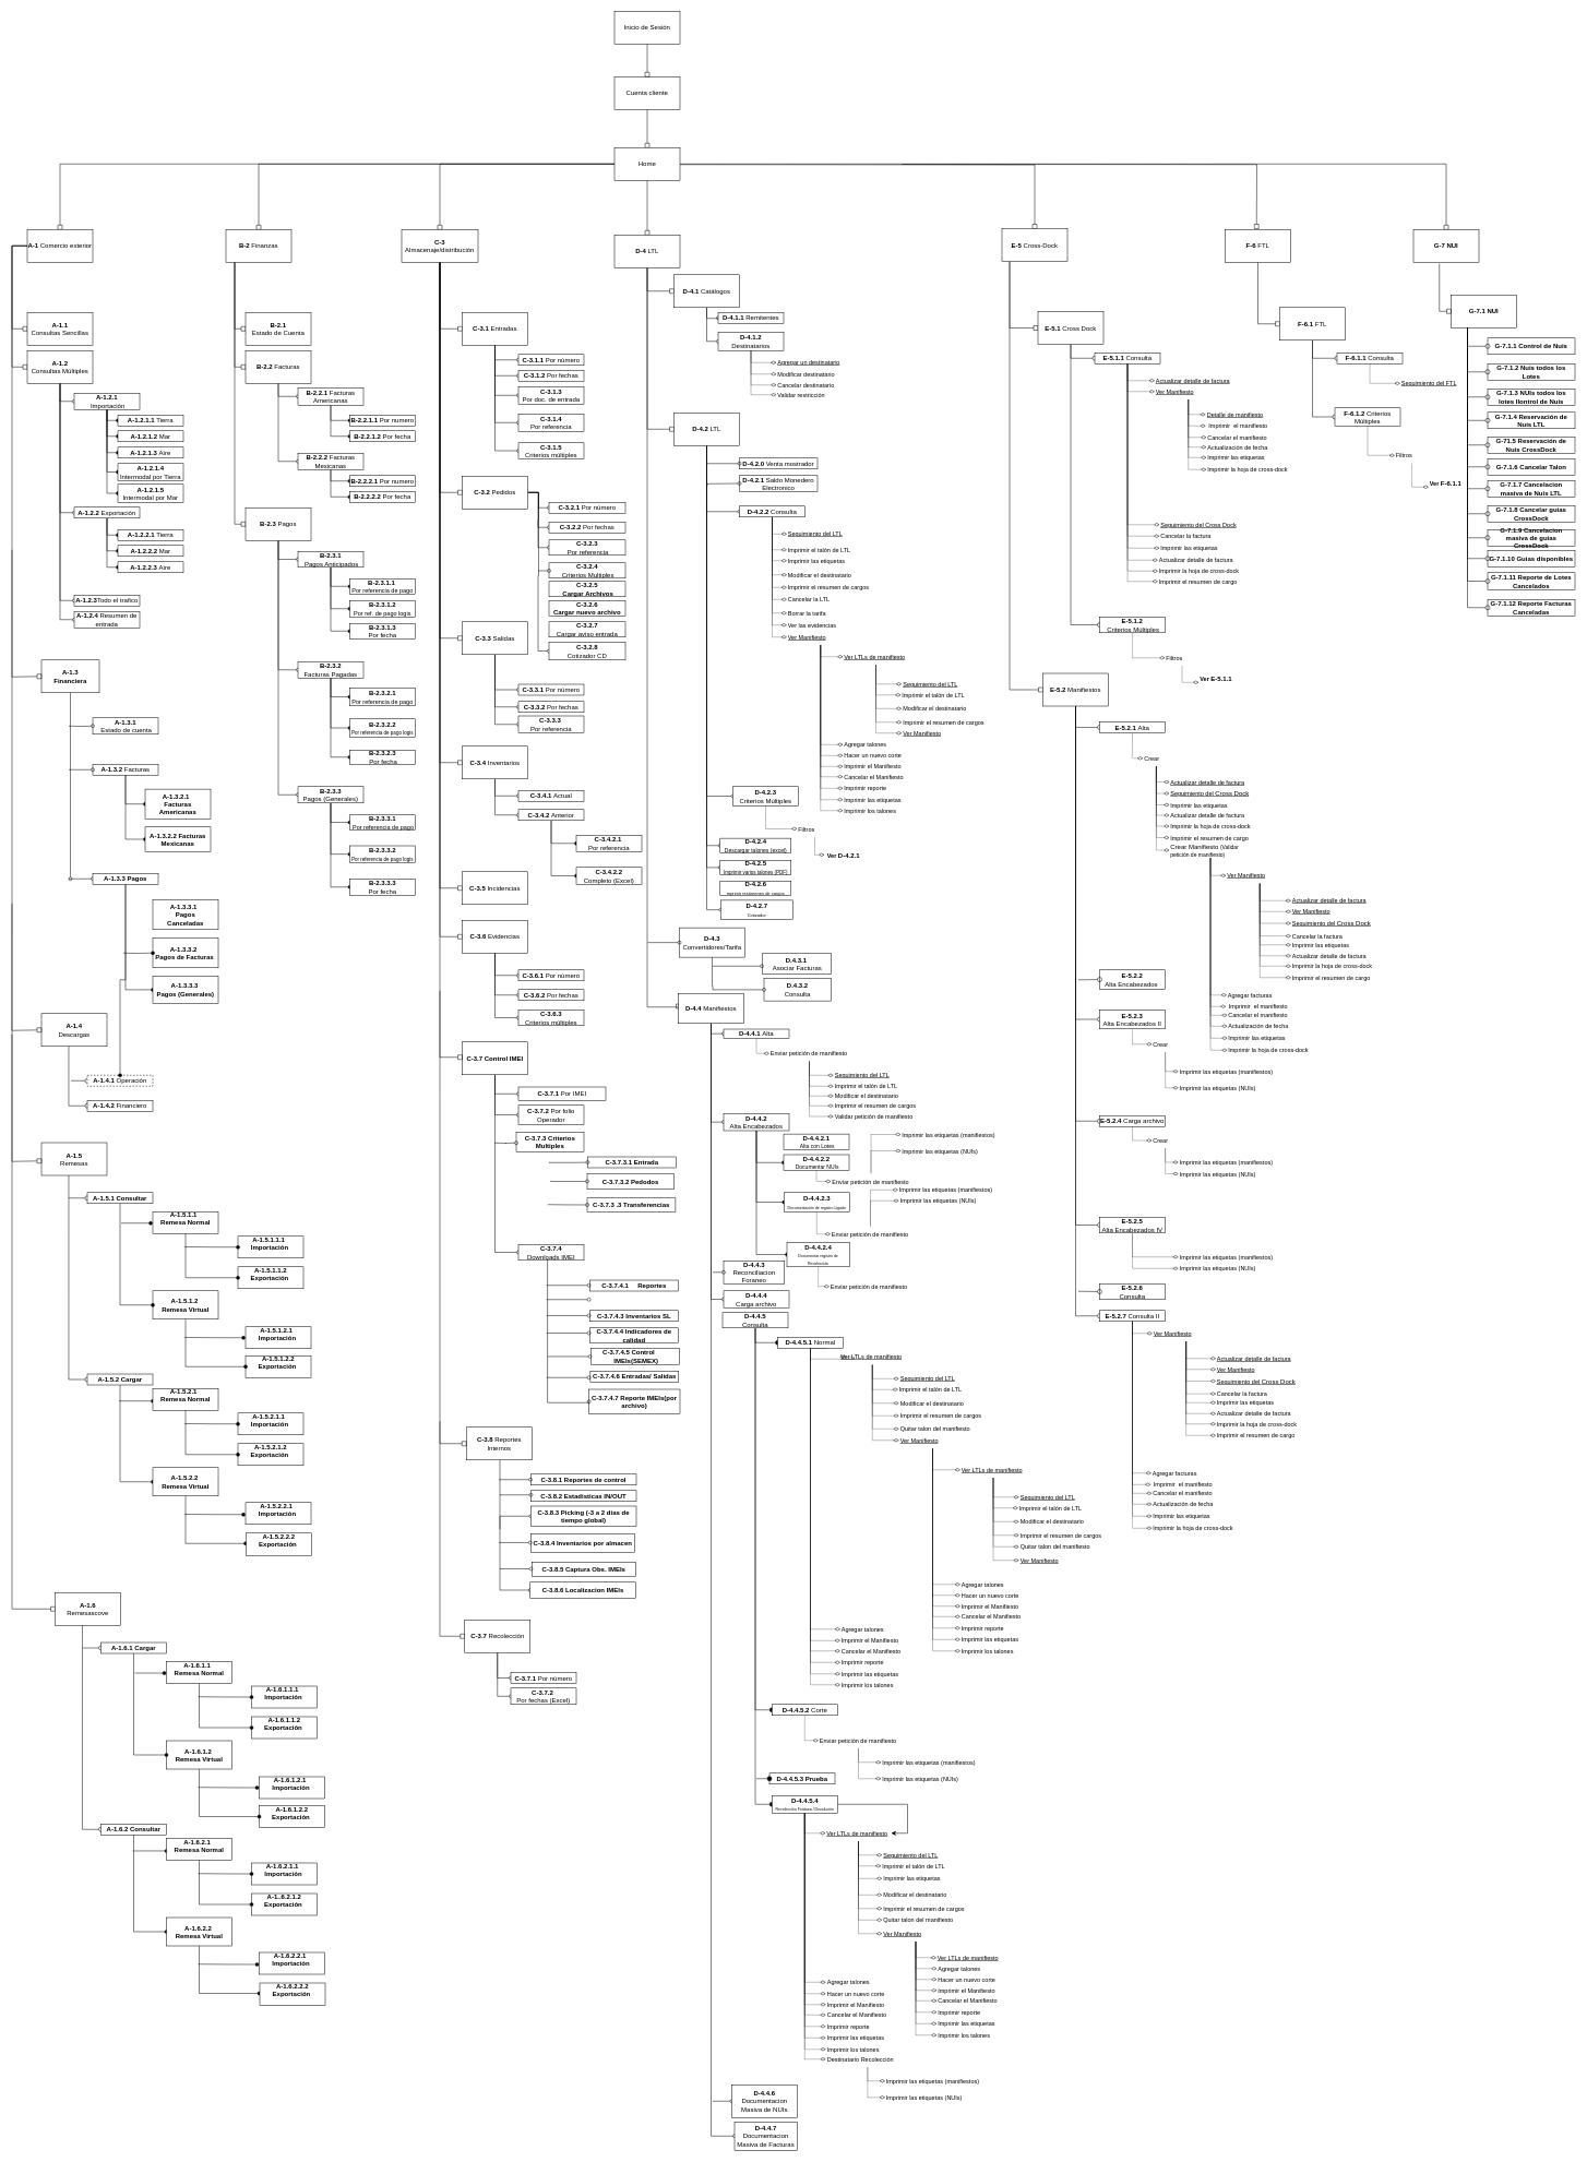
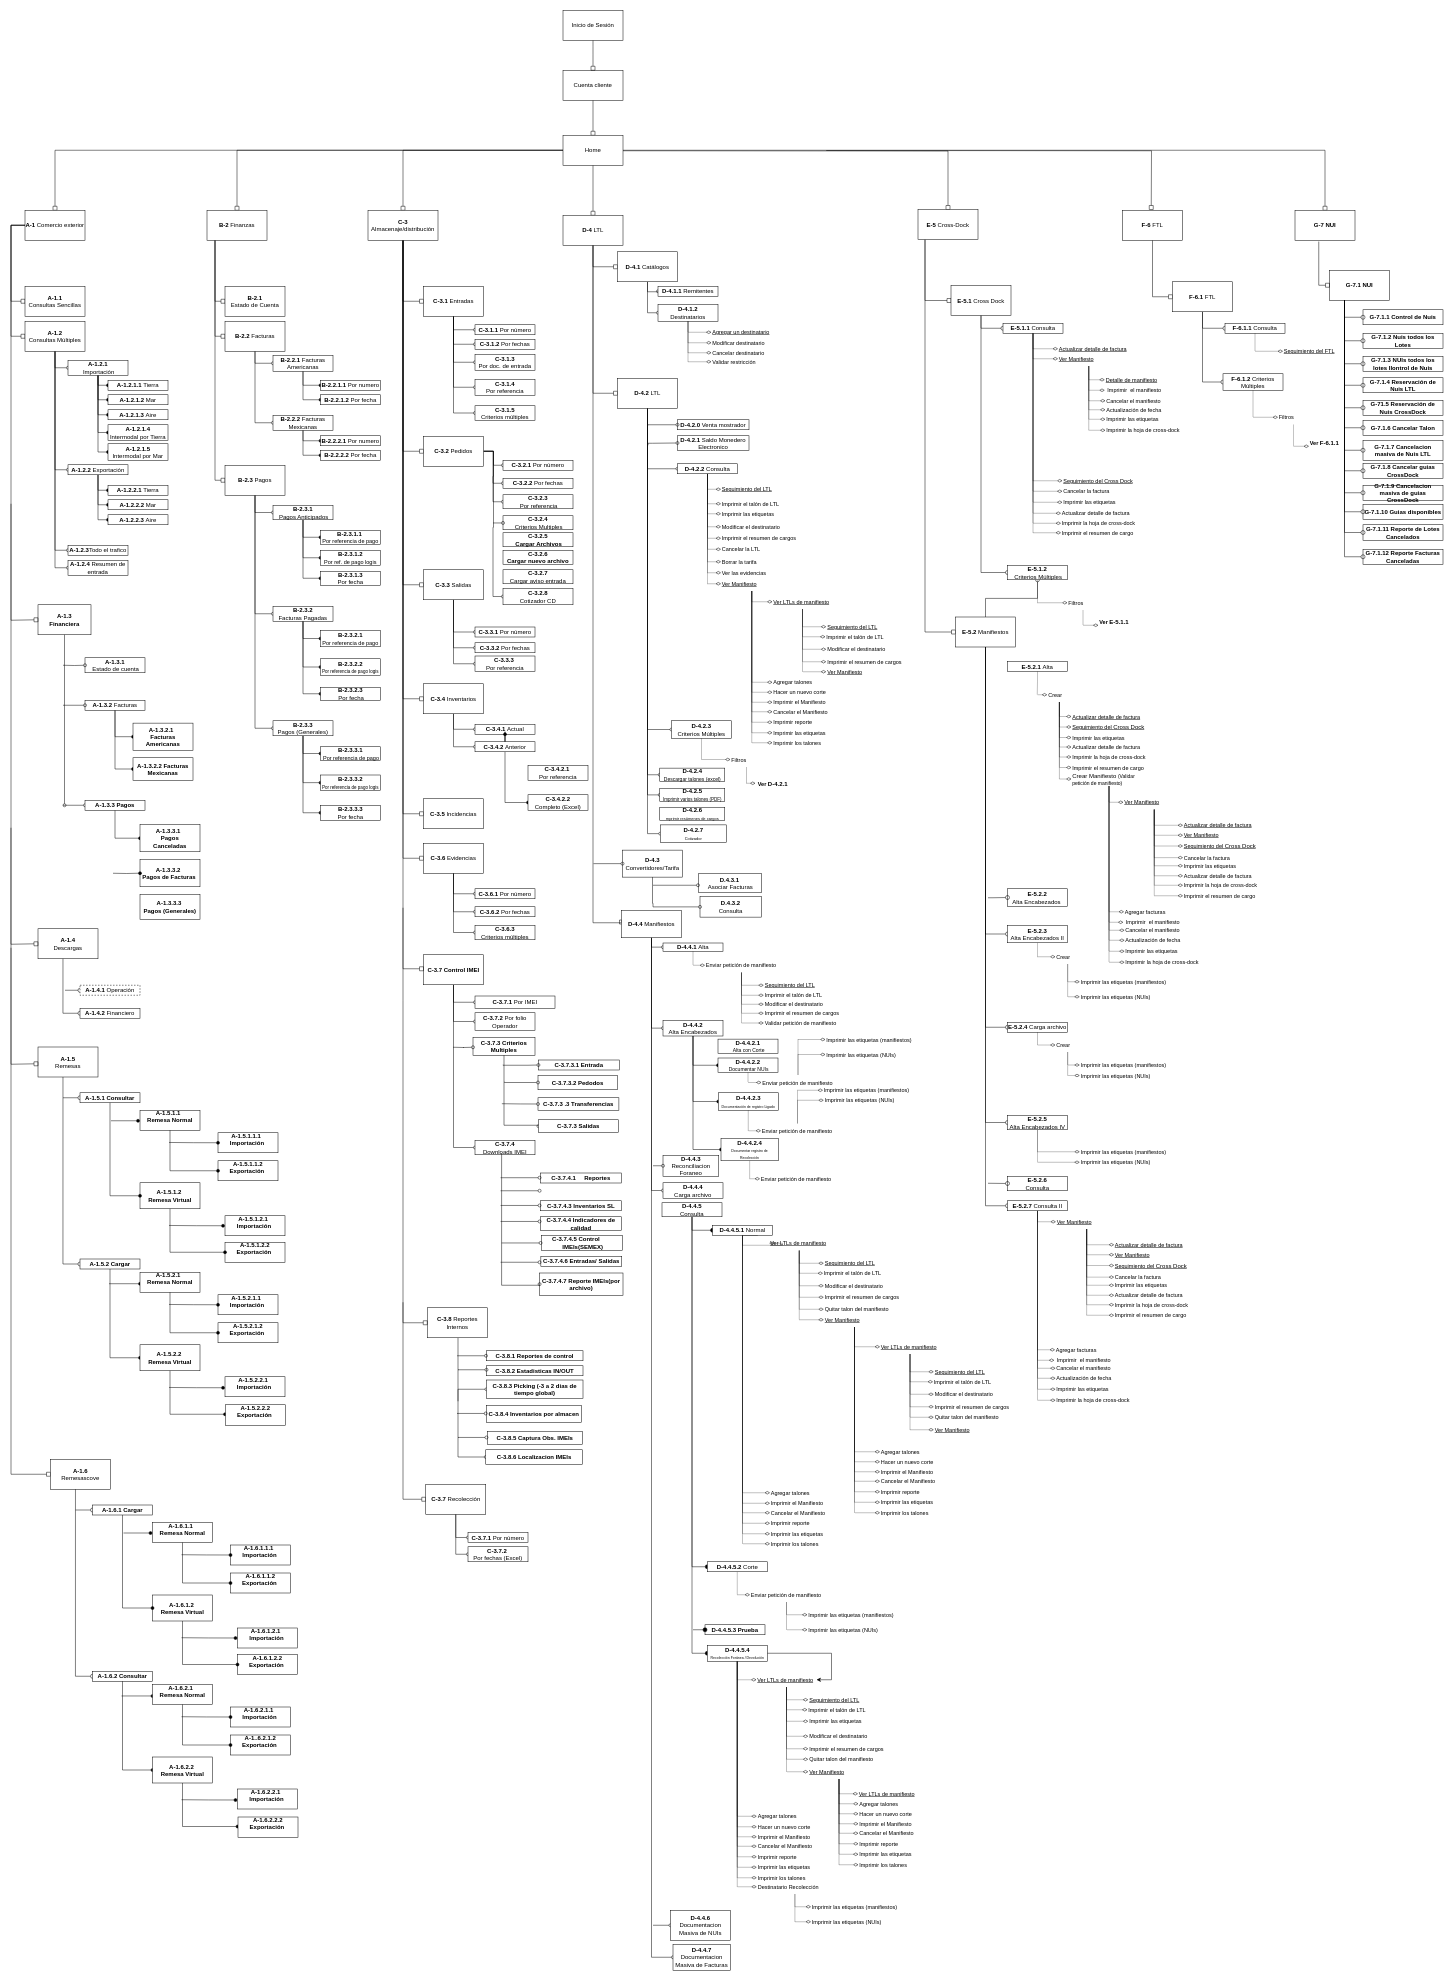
- <mxCell id="706" value="&lt;b style=&quot;border-color: var(--border-color);&quot;&gt;G-7.1.7 Cancelacion masiva de Nuis LTL&lt;/b&gt;" style="rounded=0;whiteSpace=wrap;html=1;" vertex="1" parent="1"><mxGeometry x="2725" y="880" width="160" height="30" as="geometry" /></mxCell>
+ <mxCell id="706" value="&lt;b style=&quot;border-color: var(--border-color);&quot;&gt;G-7.1.7 Cancelacion masiva de Nuis LTL&lt;/b&gt;" style="rounded=0;whiteSpace=wrap;html=1;" vertex="1" parent="1"><mxGeometry x="2725" y="880" width="160" height="40" as="geometry" /></mxCell>
- <mxCell id="94" style="edgeStyle=orthogonalEdgeStyle;rounded=0;orthogonalLoop=1;jettySize=auto;html=1;entryX=0;entryY=0.5;entryDx=0;entryDy=0;fontSize=12;startSize=8;endSize=8;endArrow=oval;endFill=0;" parent="1" source="99" target="240" edge="1"><mxGeometry relative="1" as="geometry" /></mxCell>
+ <mxCell id="94" style="edgeStyle=orthogonalEdgeStyle;rounded=0;orthogonalLoop=1;jettySize=auto;html=1;fontSize=12;startSize=8;endSize=8;endArrow=oval;endFill=0;" parent="1" source="99" target="238" edge="1"><mxGeometry relative="1" as="geometry" /></mxCell>
- <mxCell id="167" style="edgeStyle=orthogonalEdgeStyle;rounded=0;orthogonalLoop=1;jettySize=auto;html=1;entryX=0;entryY=0.5;entryDx=0;entryDy=0;endArrow=oval;endFill=1;" parent="1" source="169" target="170" edge="1"><mxGeometry relative="1" as="geometry" /></mxCell>
+ <mxCell id="167" style="edgeStyle=orthogonalEdgeStyle;rounded=0;orthogonalLoop=1;jettySize=auto;html=1;endArrow=oval;endFill=1;" parent="1" source="169" target="166" edge="1"><mxGeometry relative="1" as="geometry" /></mxCell>
- <mxCell id="553" style="edgeStyle=orthogonalEdgeStyle;rounded=0;orthogonalLoop=1;jettySize=auto;html=1;entryX=0;entryY=0.5;entryDx=0;entryDy=0;endArrow=oval;endFill=1;" edge="1" parent="1" source="554" target="556"><mxGeometry relative="1" as="geometry" /></mxCell>
- <mxCell id="552" style="edgeStyle=orthogonalEdgeStyle;rounded=0;orthogonalLoop=1;jettySize=auto;html=1;endArrow=oval;endFill=1;" edge="1" parent="1" source="554" target="260"><mxGeometry relative="1" as="geometry" /></mxCell>
+ <mxCell id="552" style="edgeStyle=orthogonalEdgeStyle;rounded=0;orthogonalLoop=1;jettySize=auto;html=1;entryX=0;entryY=0.5;entryDx=0;entryDy=0;endArrow=oval;endFill=1;" edge="1" parent="1" source="554" target="555"><mxGeometry relative="1" as="geometry" /></mxCell>
- <mxCell id="682" value="&lt;span style=&quot;border-color: var(--border-color);&quot;&gt;&lt;b&gt;D-4.4.2.1&lt;/b&gt;&lt;br&gt;&lt;b&gt;&amp;nbsp;&lt;/b&gt;&lt;span style=&quot;font-size: 10px;&quot;&gt;Alta con Lotes&lt;/span&gt;&lt;/span&gt;" style="rounded=0;whiteSpace=wrap;html=1;" vertex="1" parent="1"><mxGeometry x="1435" y="2077.75" width="120" height="29" as="geometry" /></mxCell>
+ <mxCell id="682" value="&lt;span style=&quot;border-color: var(--border-color);&quot;&gt;&lt;b&gt;D-4.4.2.1&lt;/b&gt;&lt;br&gt;&lt;b&gt;&amp;nbsp;&lt;/b&gt;&lt;span style=&quot;font-size: 10px;&quot;&gt;Alta con Corte&lt;/span&gt;&lt;/span&gt;" style="rounded=0;whiteSpace=wrap;html=1;" vertex="1" parent="1"><mxGeometry x="1435" y="2077.75" width="120" height="29" as="geometry" /></mxCell>
+ <mxCell id="637" style="edgeStyle=orthogonalEdgeStyle;rounded=0;orthogonalLoop=1;jettySize=auto;html=1;endArrow=oval;endFill=0;exitX=0.5;exitY=1;exitDx=0;exitDy=0;entryX=0;entryY=0.5;entryDx=0;entryDy=0;" edge="1" parent="1" source="634" target="640"><mxGeometry relative="1" as="geometry"><mxPoint x="1007" y="2130" as="sourcePoint" /><mxPoint x="1055" y="2250" as="targetPoint" /><Array as="points"><mxPoint x="1007" y="2250" /><mxPoint x="1079" y="2250" /></Array></mxGeometry></mxCell>
+ <mxCell id="640" value="&lt;b style=&quot;border-color: var(--border-color);&quot;&gt;C-3.7.3 Salidas&lt;/b&gt;" style="rounded=0;whiteSpace=wrap;html=1;" vertex="1" parent="1"><mxGeometry x="1075.9" y="2239" width="160" height="25.5" as="geometry" /></mxCell>
